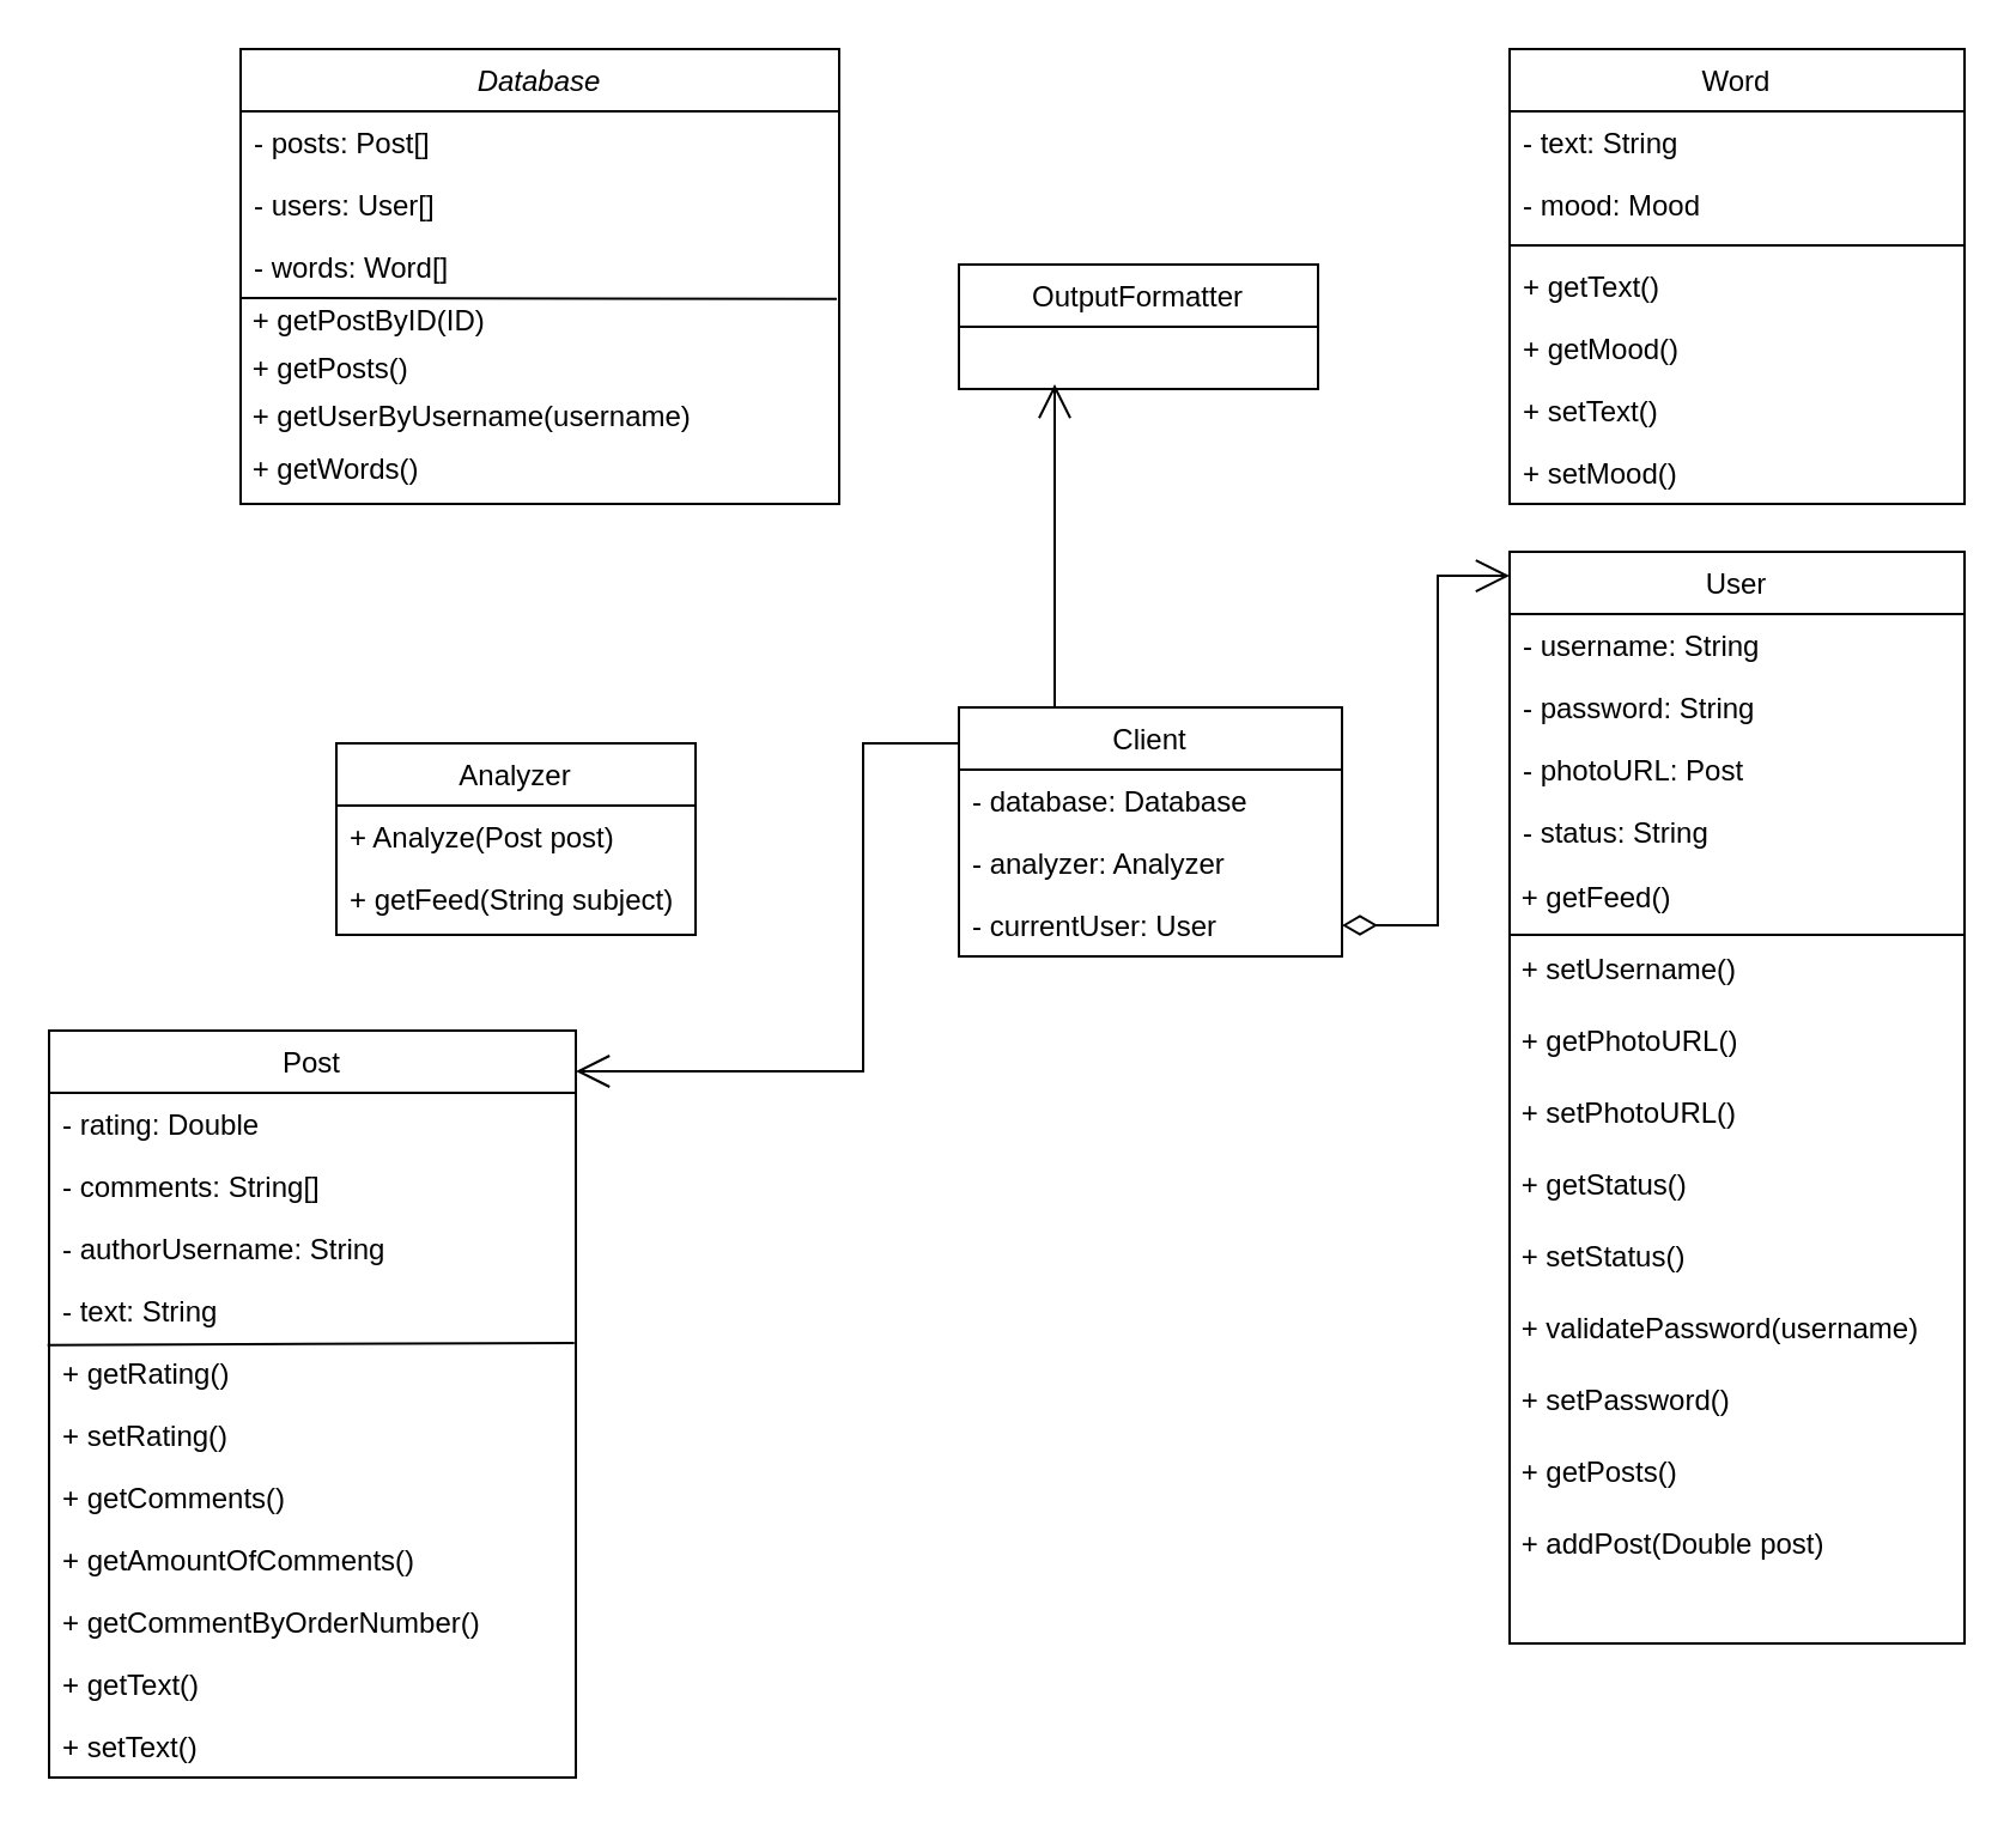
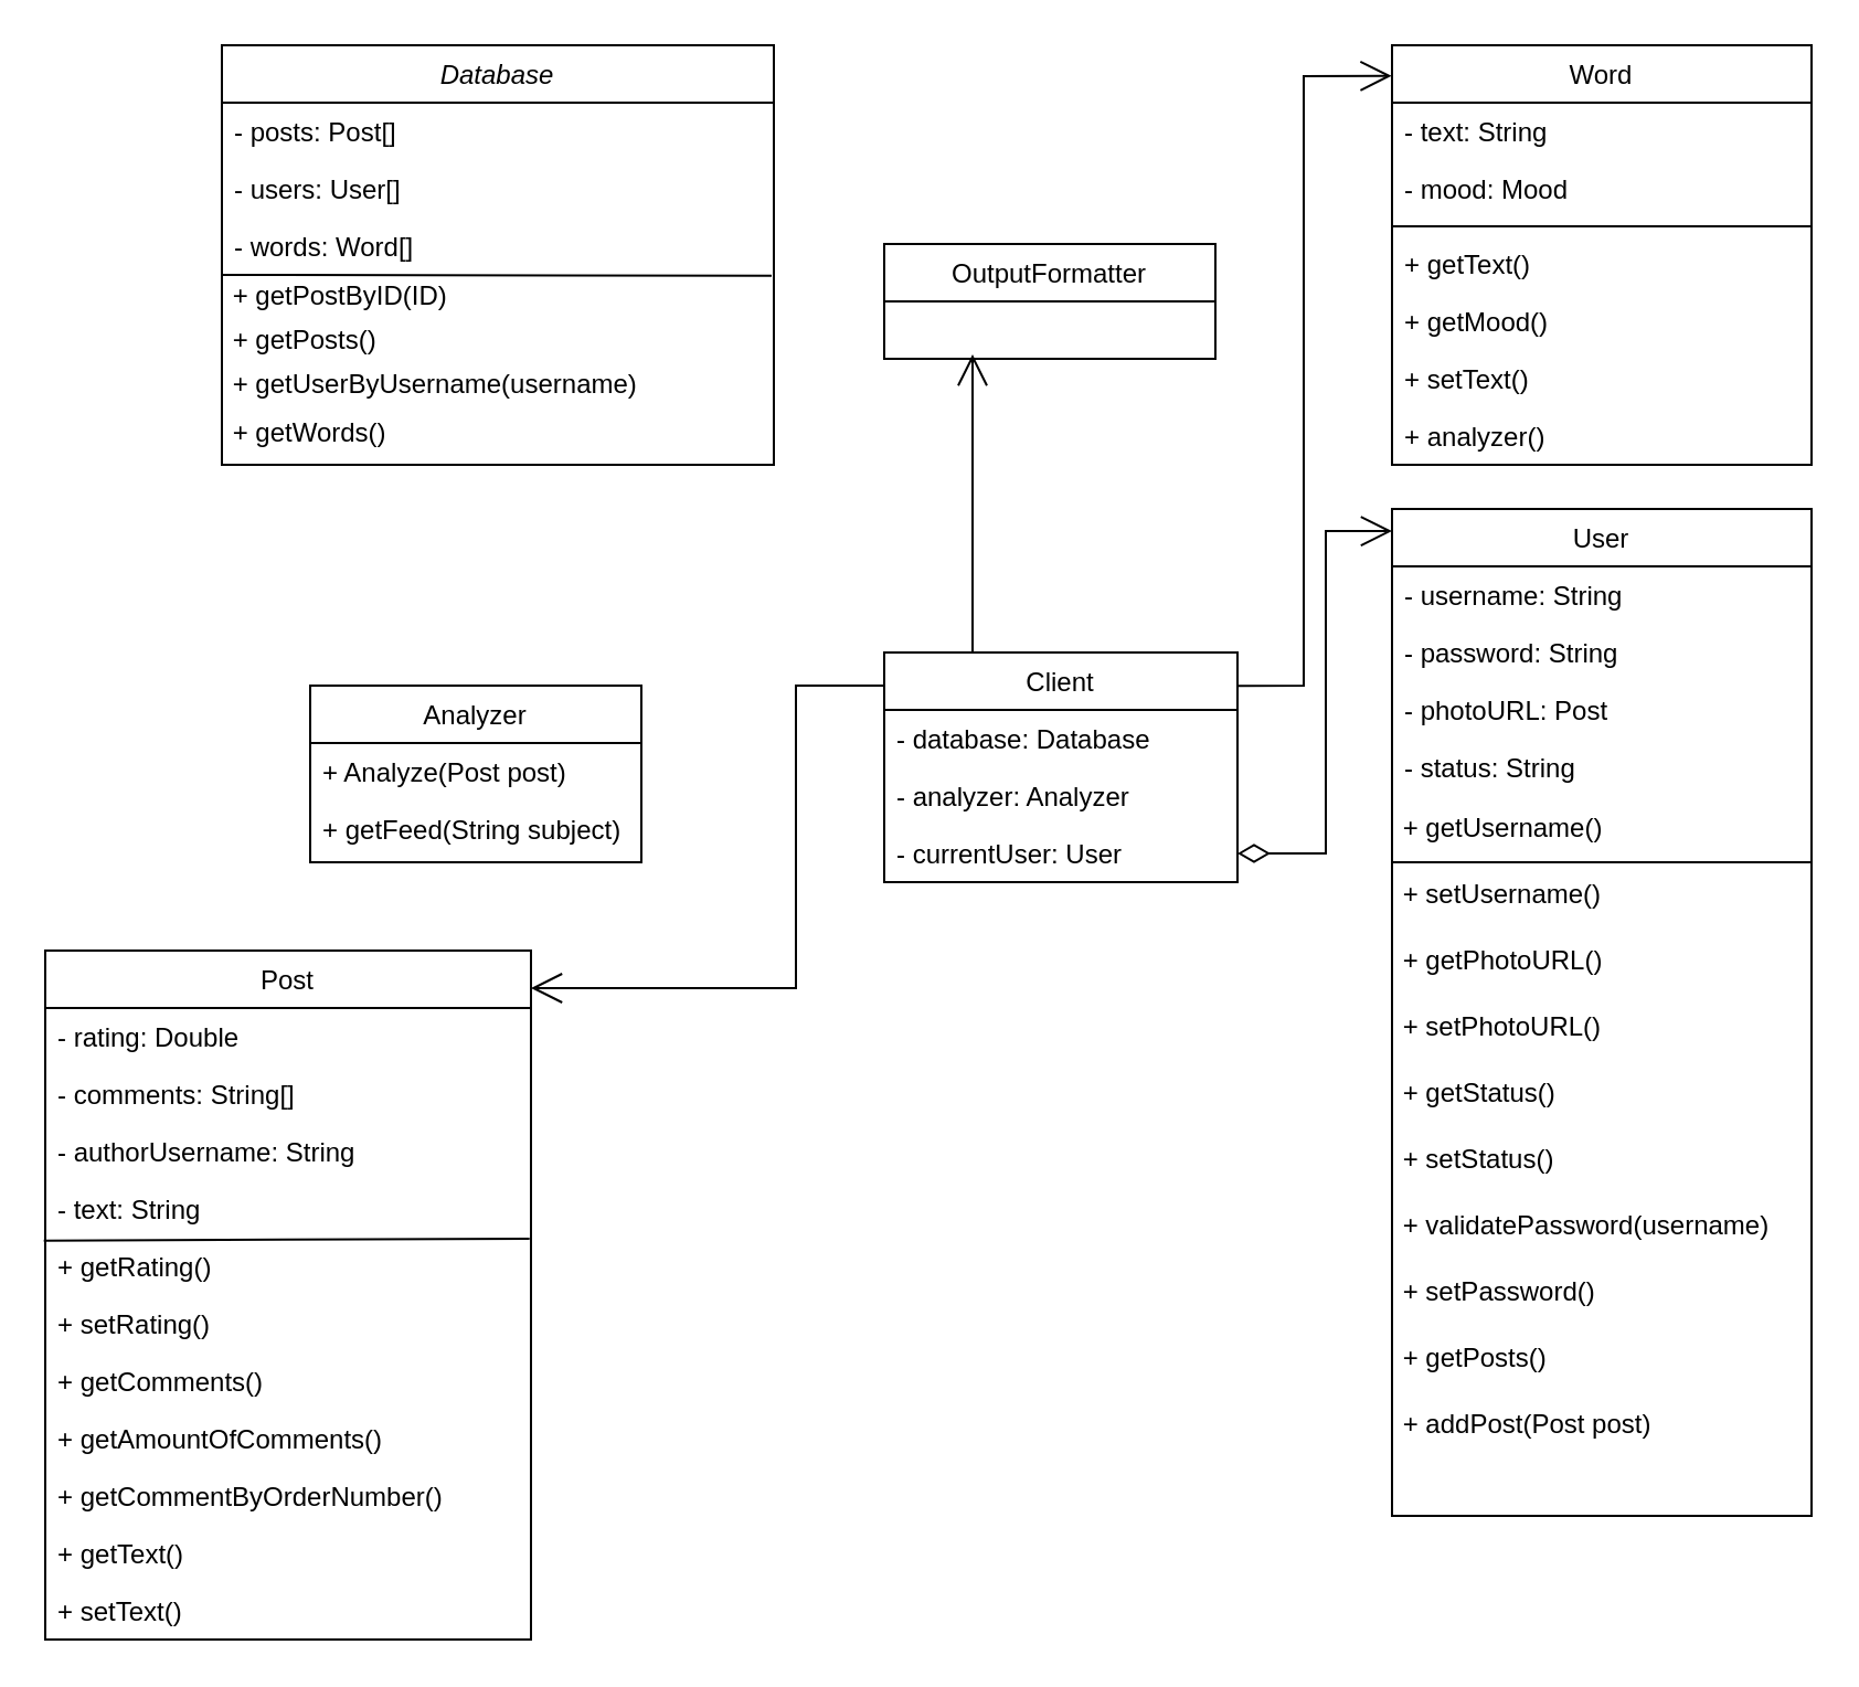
+ <mxCell id="39" value="" style="endArrow=open;endFill=1;endSize=12;html=1;rounded=0;exitX=0.997;exitY=0.145;exitDx=0;exitDy=0;entryX=-0.001;entryY=0.073;entryDx=0;entryDy=0;entryPerimeter=0;exitPerimeter=0;" parent="1" source="35" target="27" edge="1"><mxGeometry width="160" relative="1" as="geometry"><mxPoint x="430" y="490" as="sourcePoint" /><mxPoint x="590" y="490" as="targetPoint" /><Array as="points"><mxPoint x="590" y="310" /><mxPoint x="590" y="34" /></Array></mxGeometry></mxCell>
- <mxCell id="34" value="+ setMood()" style="text;align=left;verticalAlign=top;spacingLeft=4;spacingRight=4;overflow=hidden;rotatable=0;points=[[0,0.5],[1,0.5]];portConstraint=eastwest;" parent="27" vertex="1"><mxGeometry y="164" width="190" height="26" as="geometry" /></mxCell>
+ <mxCell id="34" value="+ analyzer()" style="text;align=left;verticalAlign=top;spacingLeft=4;spacingRight=4;overflow=hidden;rotatable=0;points=[[0,0.5],[1,0.5]];portConstraint=eastwest;" parent="27" vertex="1"><mxGeometry y="164" width="190" height="26" as="geometry" /></mxCell>
- <mxCell id="16" value="&amp;nbsp;+ getFeed()" style="text;html=1;strokeColor=none;fillColor=none;align=left;verticalAlign=middle;whiteSpace=wrap;rounded=0;" parent="11" vertex="1"><mxGeometry y="130" width="190" height="30" as="geometry" /></mxCell>
+ <mxCell id="16" value="&amp;nbsp;+ getUsername()" style="text;html=1;strokeColor=none;fillColor=none;align=left;verticalAlign=middle;whiteSpace=wrap;rounded=0;" parent="11" vertex="1"><mxGeometry y="130" width="190" height="30" as="geometry" /></mxCell>
- <mxCell id="25" value="&amp;nbsp;+ addPost(Double post)" style="text;html=1;strokeColor=none;fillColor=none;align=left;verticalAlign=middle;whiteSpace=wrap;rounded=0;" parent="11" vertex="1"><mxGeometry y="400" width="190" height="30" as="geometry" /></mxCell>
+ <mxCell id="25" value="&amp;nbsp;+ addPost(Post post)" style="text;html=1;strokeColor=none;fillColor=none;align=left;verticalAlign=middle;whiteSpace=wrap;rounded=0;" parent="11" vertex="1"><mxGeometry y="400" width="190" height="30" as="geometry" /></mxCell>
